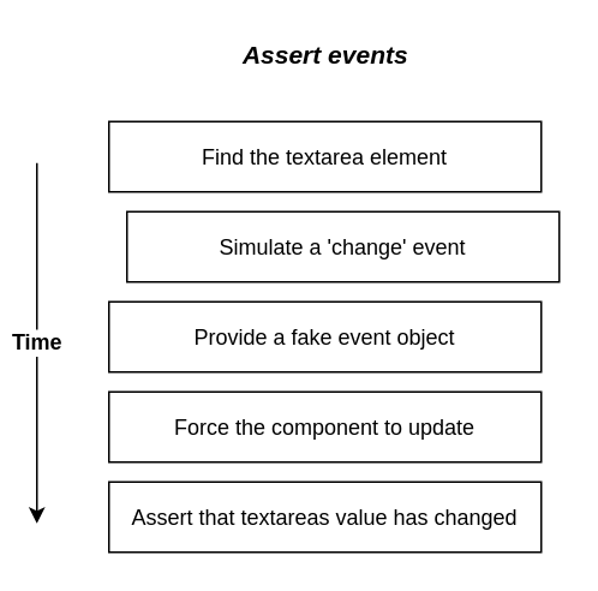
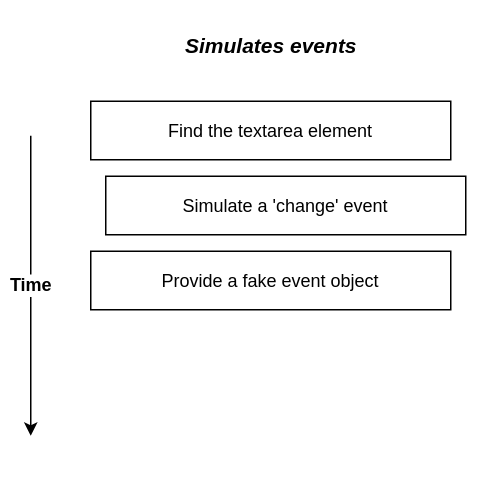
- <mxCell id="8" value="&lt;font style=&quot;font-size: 14px&quot;&gt;&lt;b&gt;&lt;i&gt;Assert events&lt;br&gt;&lt;/i&gt;&lt;/b&gt;&lt;/font&gt;" style="text;html=1;align=center;verticalAlign=middle;resizable=0;points=[];autosize=1;strokeColor=none;" vertex="1" parent="1"><mxGeometry x="110" y="20" width="140" height="20" as="geometry" /></mxCell>
+ <mxCell id="8" value="&lt;font style=&quot;font-size: 14px&quot;&gt;&lt;b&gt;&lt;i&gt;Simulates events&lt;br&gt;&lt;/i&gt;&lt;/b&gt;&lt;/font&gt;" style="text;html=1;align=center;verticalAlign=middle;resizable=0;points=[];autosize=1;strokeColor=none;" vertex="1" parent="1"><mxGeometry x="110" y="20" width="140" height="20" as="geometry" /></mxCell>
- <mxCell id="5" value="Force the component to update" style="rounded=0;whiteSpace=wrap;html=1;align=center;verticalAlign=middle;" vertex="1" parent="1"><mxGeometry x="60" y="217" width="240" height="39" as="geometry" /></mxCell>
- <mxCell id="6" value="Assert that textareas value has changed" style="rounded=0;whiteSpace=wrap;html=1;align=center;verticalAlign=middle;" vertex="1" parent="1"><mxGeometry x="60" y="267" width="240" height="39" as="geometry" /></mxCell>
